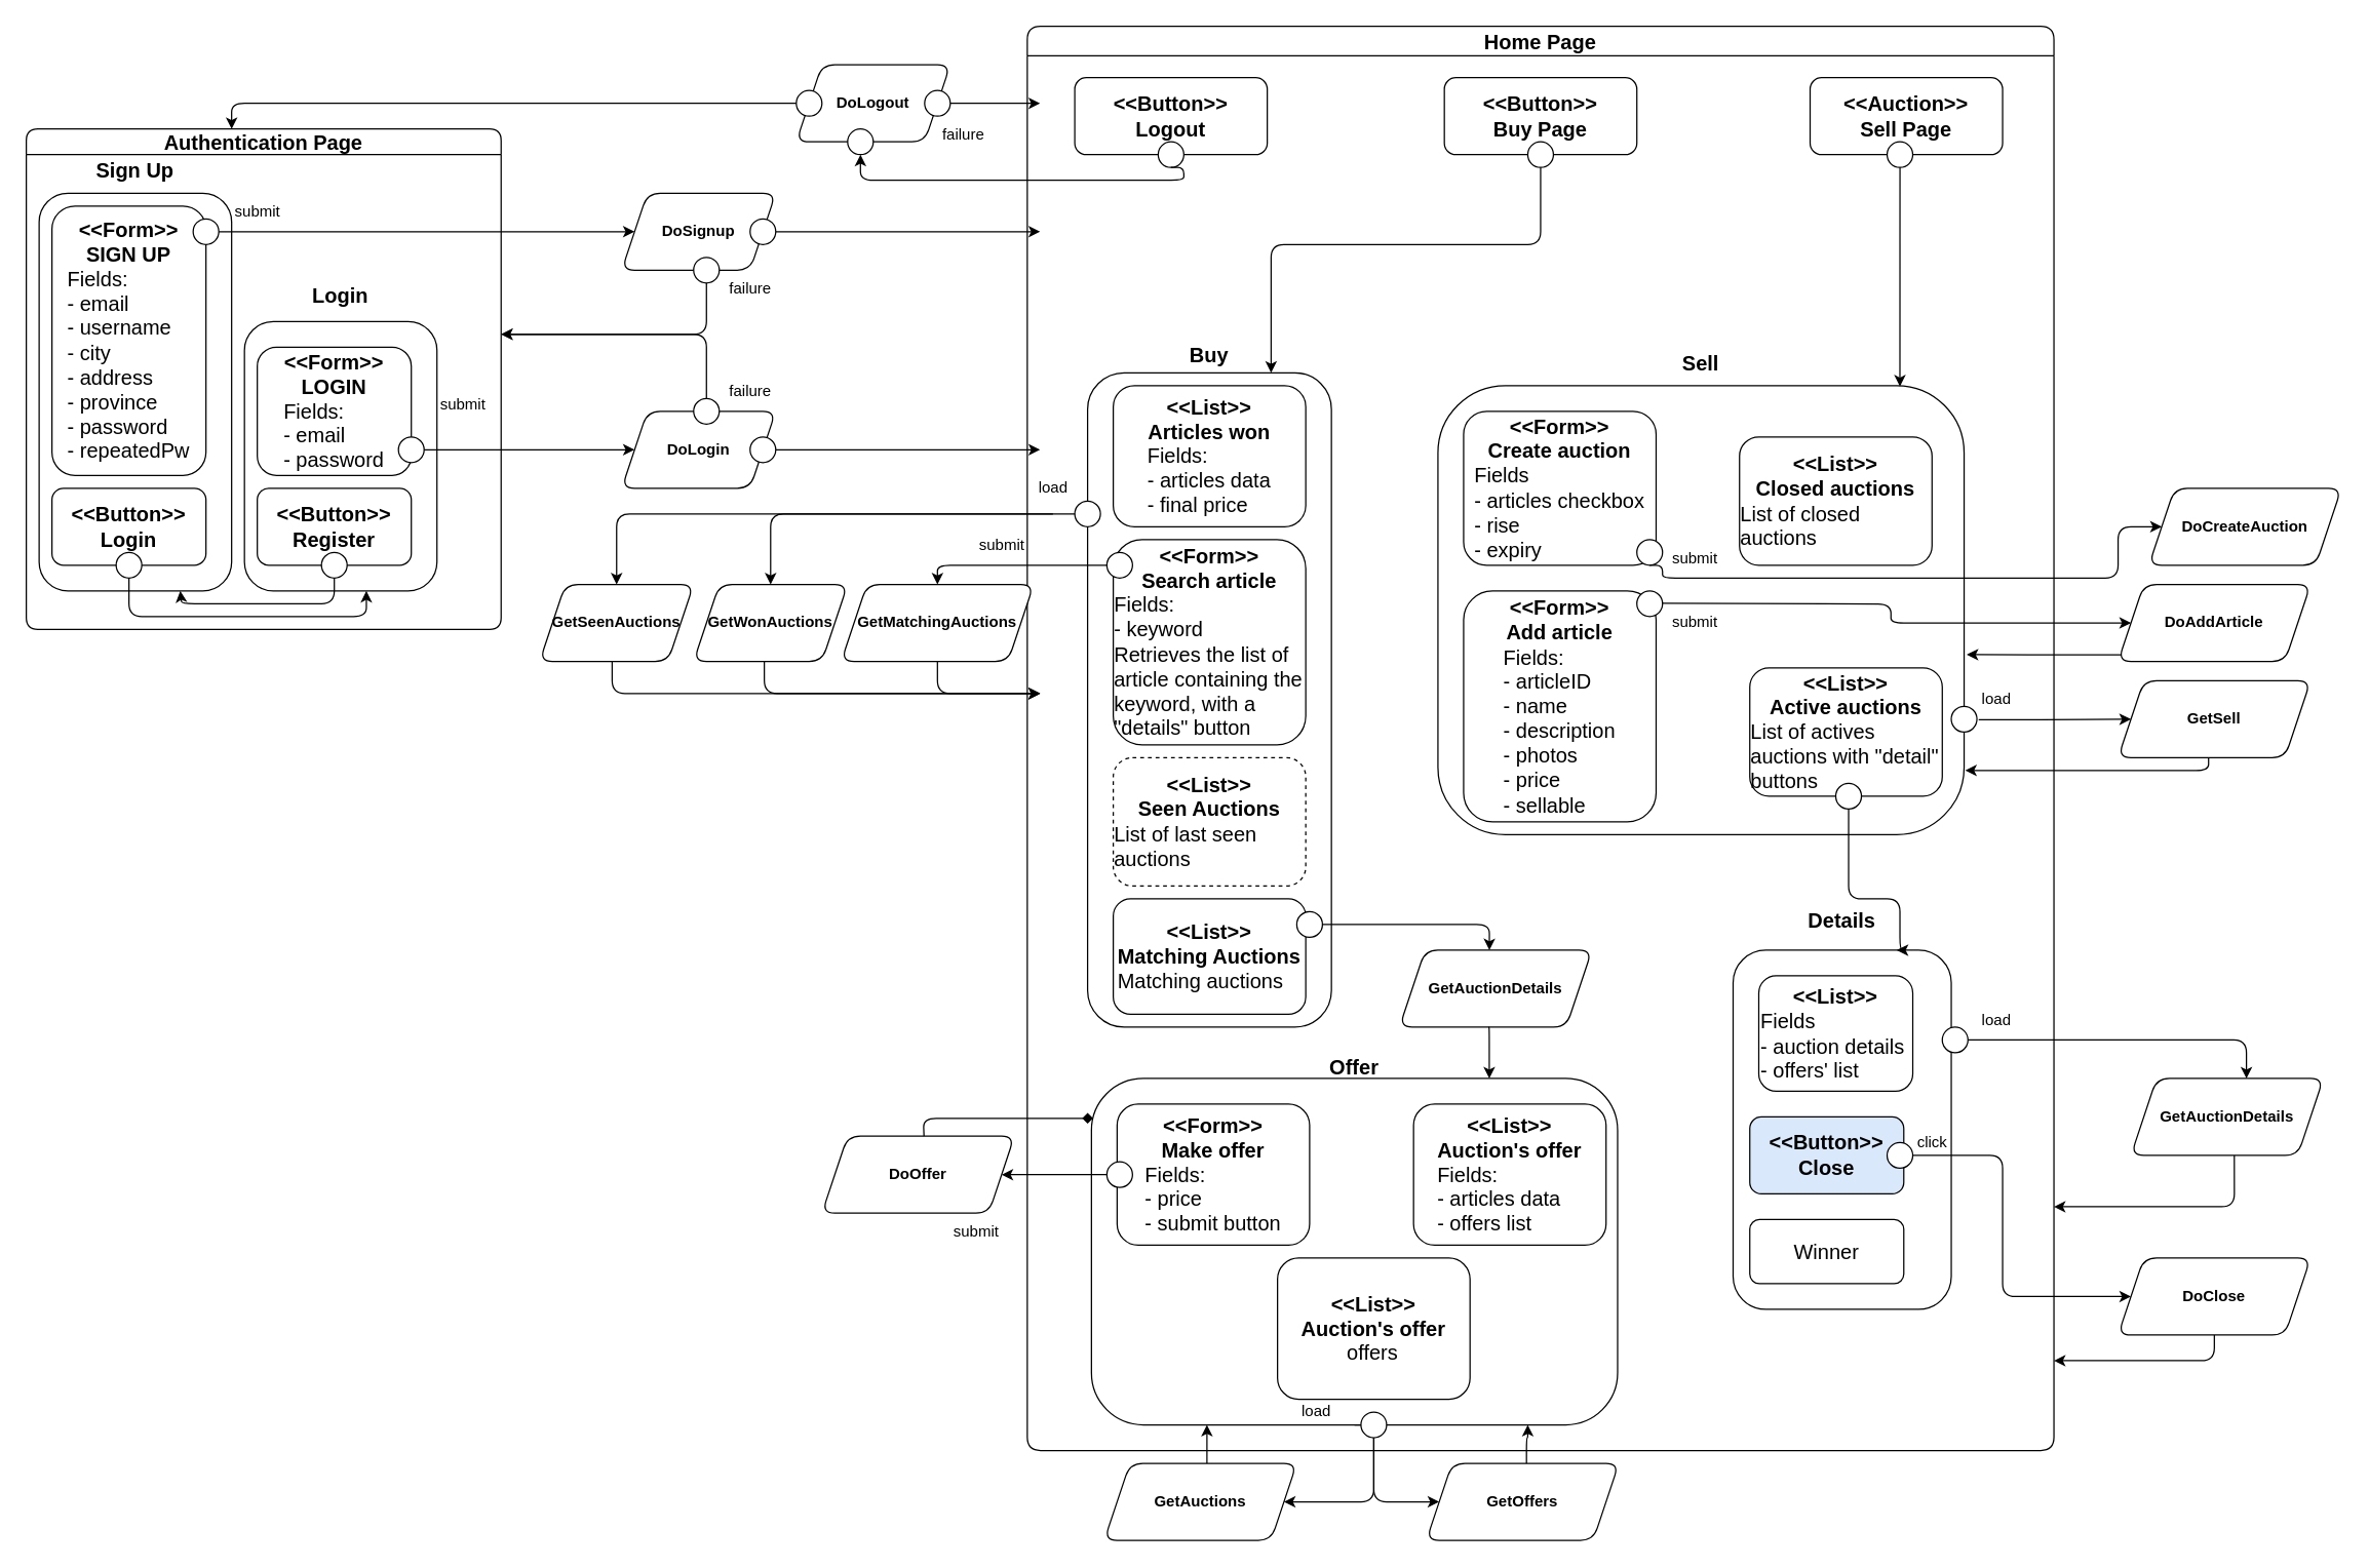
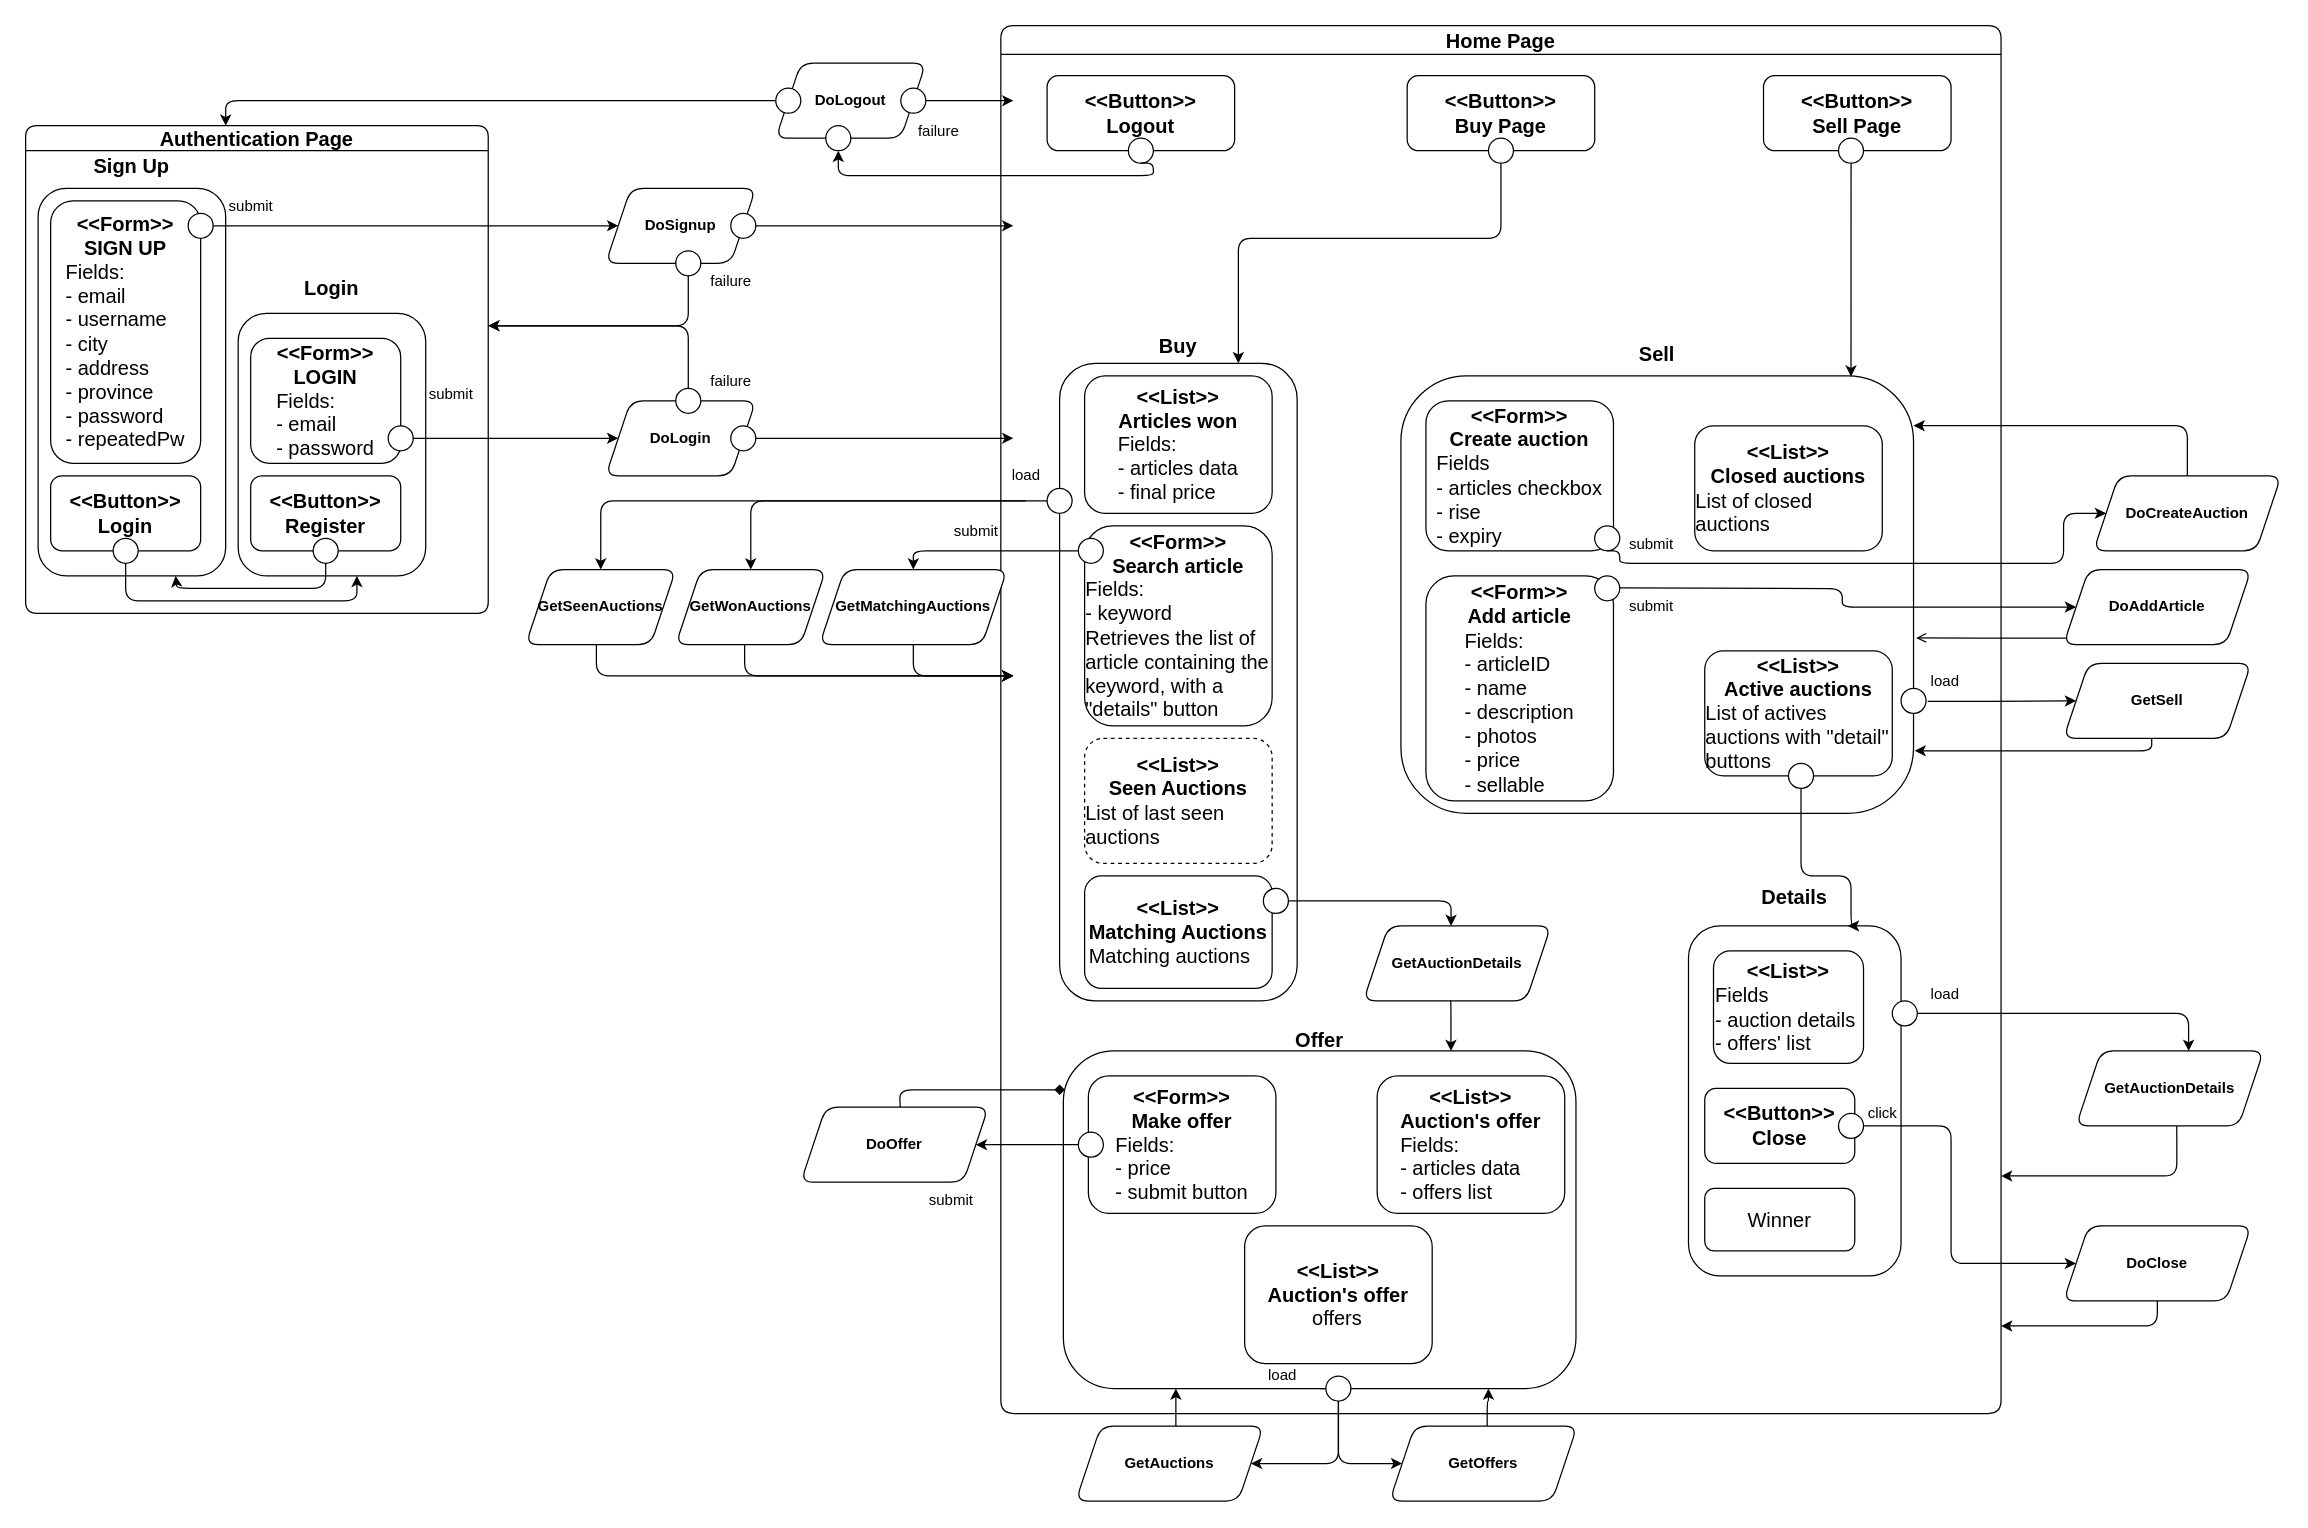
- <mxCell id="21" value="&lt;div&gt;&lt;b&gt;&amp;lt;&amp;lt;Auction&amp;gt;&amp;gt;&lt;/b&gt;&lt;/div&gt;&lt;div&gt;&lt;b&gt;Sell Page&lt;/b&gt;&lt;/div&gt;" style="rounded=1;whiteSpace=wrap;html=1;fontSize=16;" parent="19" vertex="1"><mxGeometry x="610" y="40" width="150" height="60" as="geometry" /></mxCell>
+ <mxCell id="21" value="&lt;div&gt;&lt;b&gt;&amp;lt;&amp;lt;Button&amp;gt;&amp;gt;&lt;/b&gt;&lt;/div&gt;&lt;div&gt;&lt;b&gt;Sell Page&lt;/b&gt;&lt;/div&gt;" style="rounded=1;whiteSpace=wrap;html=1;fontSize=16;" parent="19" vertex="1"><mxGeometry x="610" y="40" width="150" height="60" as="geometry" /></mxCell>
+ <mxCell id="118" style="edgeStyle=orthogonalEdgeStyle;rounded=1;orthogonalLoop=1;jettySize=auto;html=1;exitX=0.5;exitY=0;exitDx=0;exitDy=0;entryX=1;entryY=0.114;entryDx=0;entryDy=0;entryPerimeter=0;" parent="1" source="116" target="25" edge="1"><mxGeometry relative="1" as="geometry"><mxPoint x="1540" y="340" as="targetPoint" /><Array as="points"><mxPoint x="1749" y="340" /></Array><mxPoint x="1305" y="450" as="sourcePoint" /></mxGeometry></mxCell>
- <mxCell id="119" style="edgeStyle=orthogonalEdgeStyle;rounded=1;orthogonalLoop=1;jettySize=auto;html=1;exitX=0.016;exitY=0.914;exitDx=0;exitDy=0;exitPerimeter=0;entryX=1.005;entryY=0.599;entryDx=0;entryDy=0;entryPerimeter=0;" parent="1" source="115" target="25" edge="1"><mxGeometry relative="1" as="geometry"><mxPoint x="1540" y="510" as="targetPoint" /><Array as="points" /><mxPoint x="1759" y="390" as="sourcePoint" /></mxGeometry></mxCell>
+ <mxCell id="119" style="edgeStyle=orthogonalEdgeStyle;rounded=1;orthogonalLoop=1;jettySize=auto;html=1;exitX=0.016;exitY=0.914;exitDx=0;exitDy=0;exitPerimeter=0;entryX=1.005;entryY=0.599;entryDx=0;entryDy=0;entryPerimeter=0;endArrow=open;" parent="1" source="115" target="25" edge="1"><mxGeometry relative="1" as="geometry"><mxPoint x="1540" y="510" as="targetPoint" /><Array as="points" /><mxPoint x="1759" y="390" as="sourcePoint" /></mxGeometry></mxCell>
- <mxCell id="38" value="&lt;div&gt;&lt;b&gt;&amp;lt;&amp;lt;Button&amp;gt;&amp;gt;&lt;/b&gt;&lt;/div&gt;&lt;div&gt;&lt;b&gt;Close&lt;/b&gt;&lt;/div&gt;" style="rounded=1;whiteSpace=wrap;html=1;fontSize=16;fillColor=#dae8fc;" parent="19" vertex="1"><mxGeometry x="563" y="850" width="120" height="60" as="geometry" /></mxCell>
+ <mxCell id="38" value="&lt;div&gt;&lt;b&gt;&amp;lt;&amp;lt;Button&amp;gt;&amp;gt;&lt;/b&gt;&lt;/div&gt;&lt;div&gt;&lt;b&gt;Close&lt;/b&gt;&lt;/div&gt;" style="rounded=1;whiteSpace=wrap;html=1;fontSize=16;" parent="19" vertex="1"><mxGeometry x="563" y="850" width="120" height="60" as="geometry" /></mxCell>
